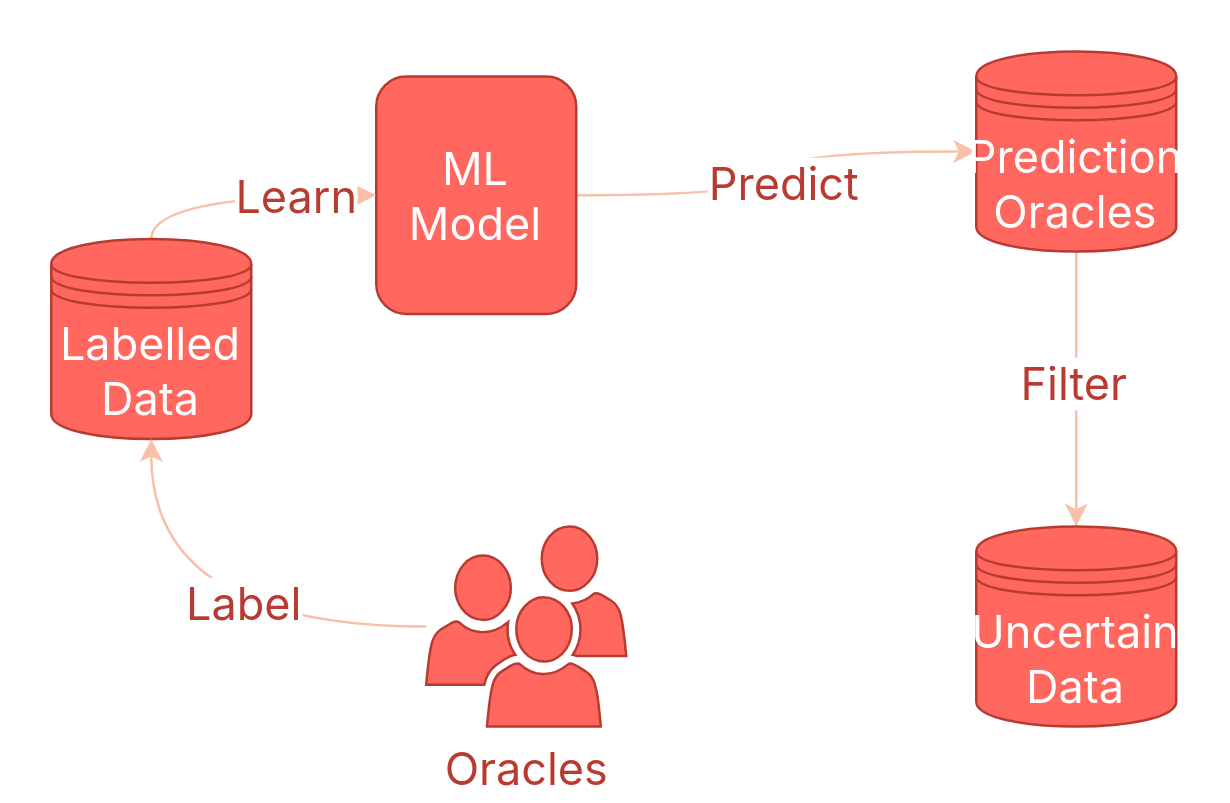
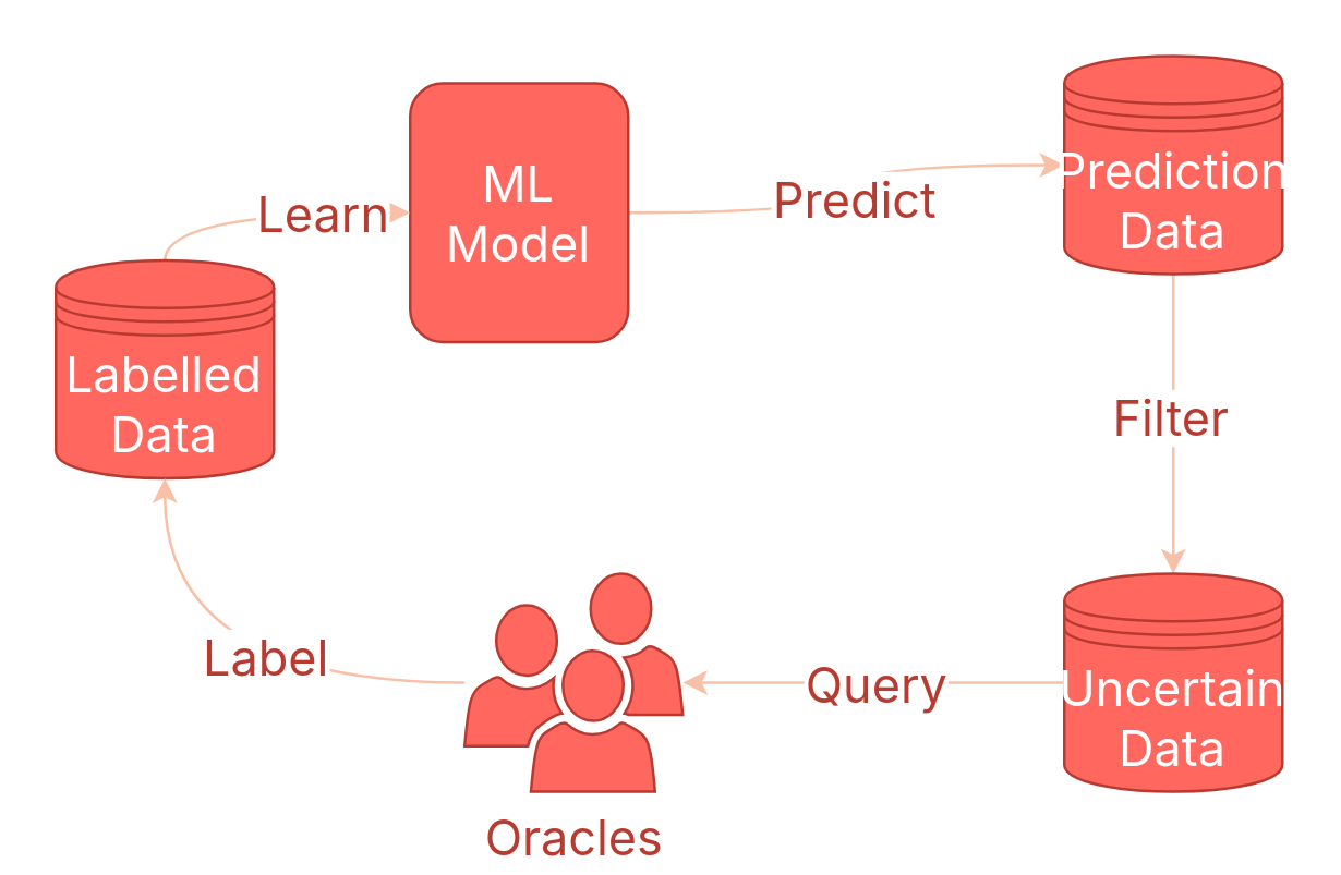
- <mxCell id="10" value="&lt;font style=&quot;font-size: 18px&quot; face=&quot;inter&quot; data-font-src=&quot;https://fonts.googleapis.com/css?family=inter&quot; color=&quot;#ffffff&quot;&gt;&lt;font data-font-src=&quot;https://fonts.googleapis.com/css?family=inter&quot; style=&quot;font-size: 18px&quot;&gt;Prediction&lt;br&gt;&lt;/font&gt;Oracles&lt;/font&gt;" style="shape=datastore;whiteSpace=wrap;html=1;fillColor=#FF675F;strokeColor=#B83B32;" parent="1" vertex="1"><mxGeometry x="390" y="20" width="80" height="80" as="geometry" /></mxCell>
+ <mxCell id="10" value="&lt;font style=&quot;font-size: 18px&quot; face=&quot;inter&quot; data-font-src=&quot;https://fonts.googleapis.com/css?family=inter&quot; color=&quot;#ffffff&quot;&gt;&lt;font data-font-src=&quot;https://fonts.googleapis.com/css?family=inter&quot; style=&quot;font-size: 18px&quot;&gt;Prediction&lt;br&gt;&lt;/font&gt;Data&lt;/font&gt;" style="shape=datastore;whiteSpace=wrap;html=1;fillColor=#FF675F;strokeColor=#B83B32;" parent="1" vertex="1"><mxGeometry x="390" y="20" width="80" height="80" as="geometry" /></mxCell>
+ <mxCell id="11" style="edgeStyle=orthogonalEdgeStyle;curved=1;html=1;fontFamily=inter;fontSource=https%3A%2F%2Ffonts.googleapis.com%2Fcss%3Ffamily%3Dinter;fontSize=18;strokeColor=#F8C0A7;" parent="1" source="13" target="16" edge="1"><mxGeometry relative="1" as="geometry" /></mxCell>
+ <mxCell id="12" value="&lt;font style=&quot;font-size: 18px&quot; color=&quot;#b83b32&quot; face=&quot;inter&quot; data-font-src=&quot;https://fonts.googleapis.com/css?family=inter&quot;&gt;Query&lt;/font&gt;" style="edgeLabel;html=1;align=center;verticalAlign=middle;resizable=0;points=[];" vertex="1" connectable="0" parent="11"><mxGeometry x="-0.029" y="2" relative="1" as="geometry"><mxPoint x="-2" y="-2" as="offset" /></mxGeometry></mxCell>
